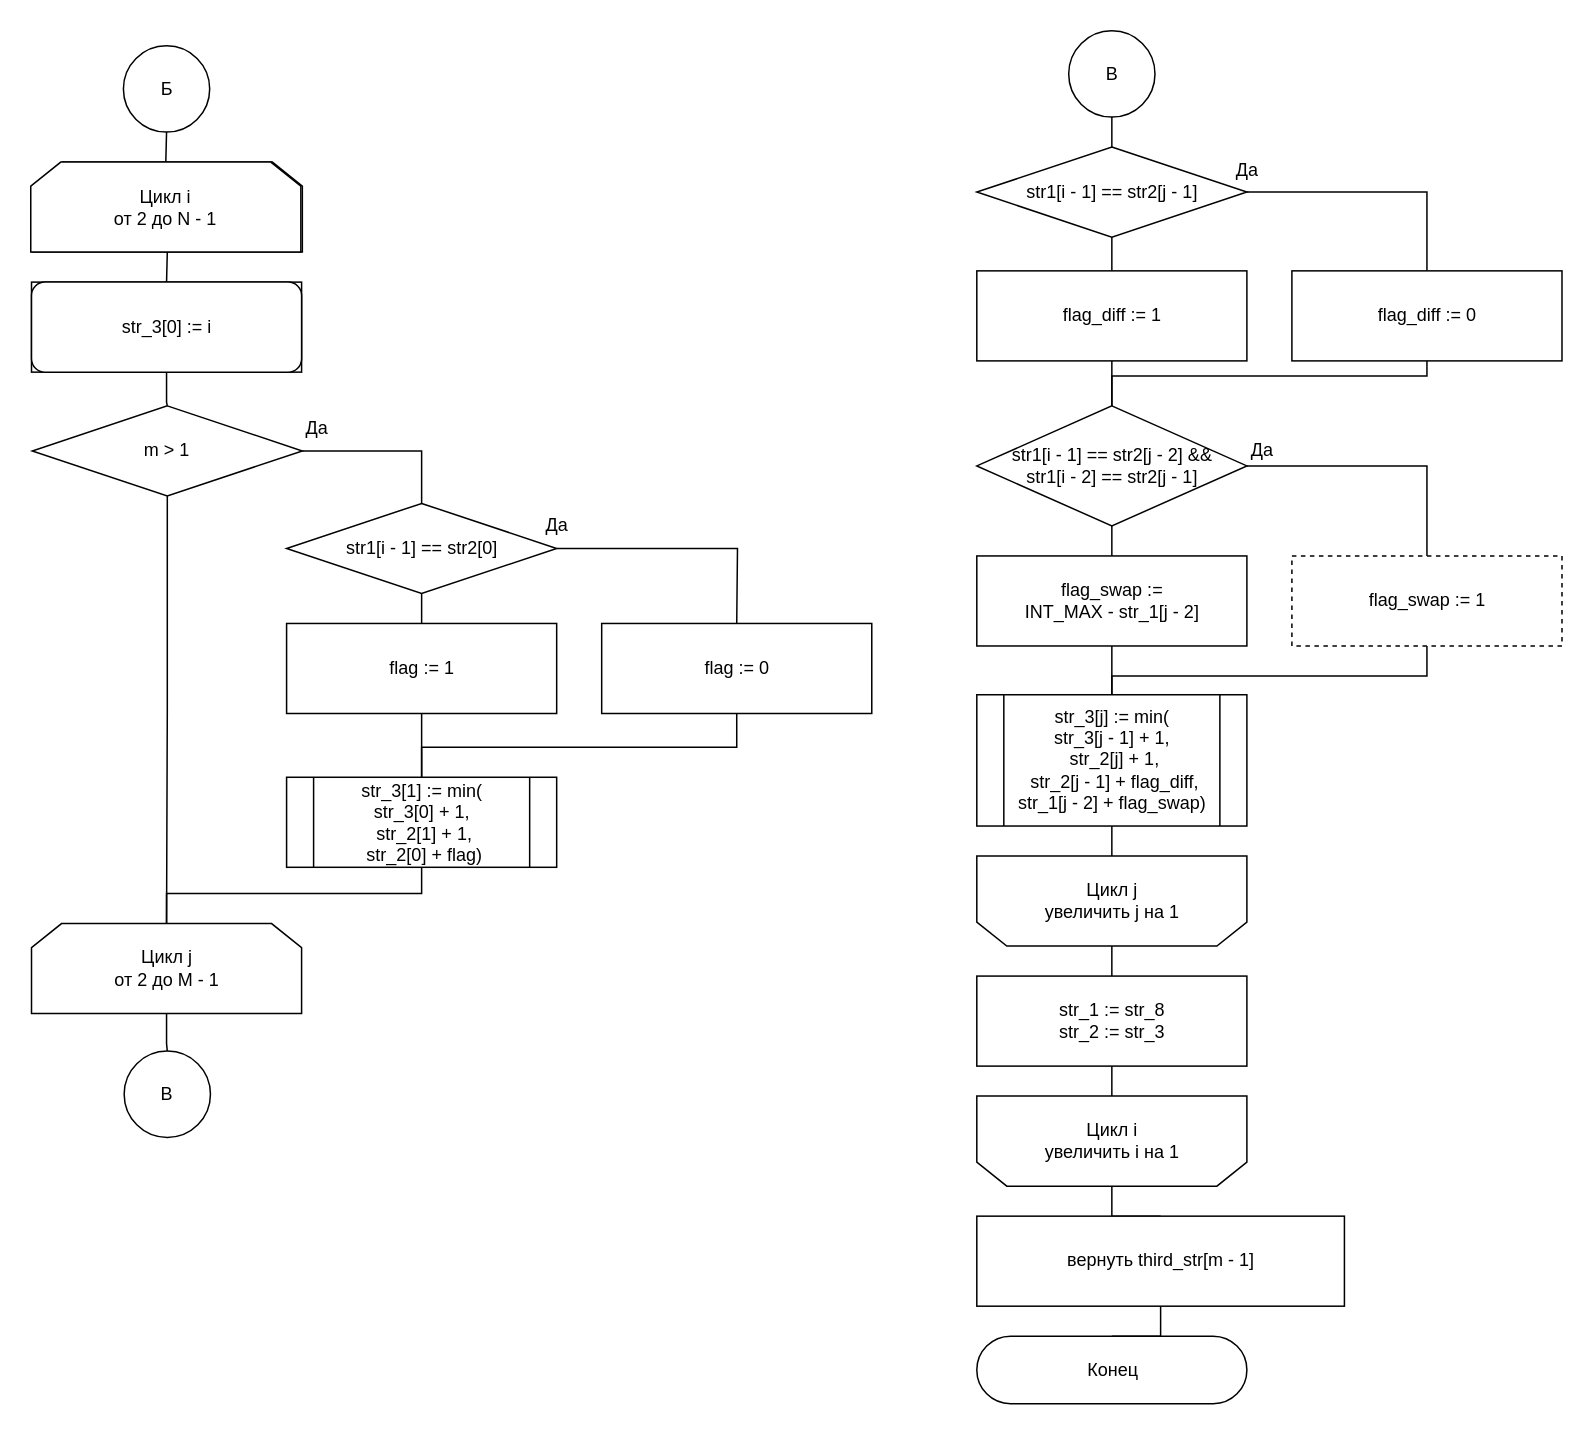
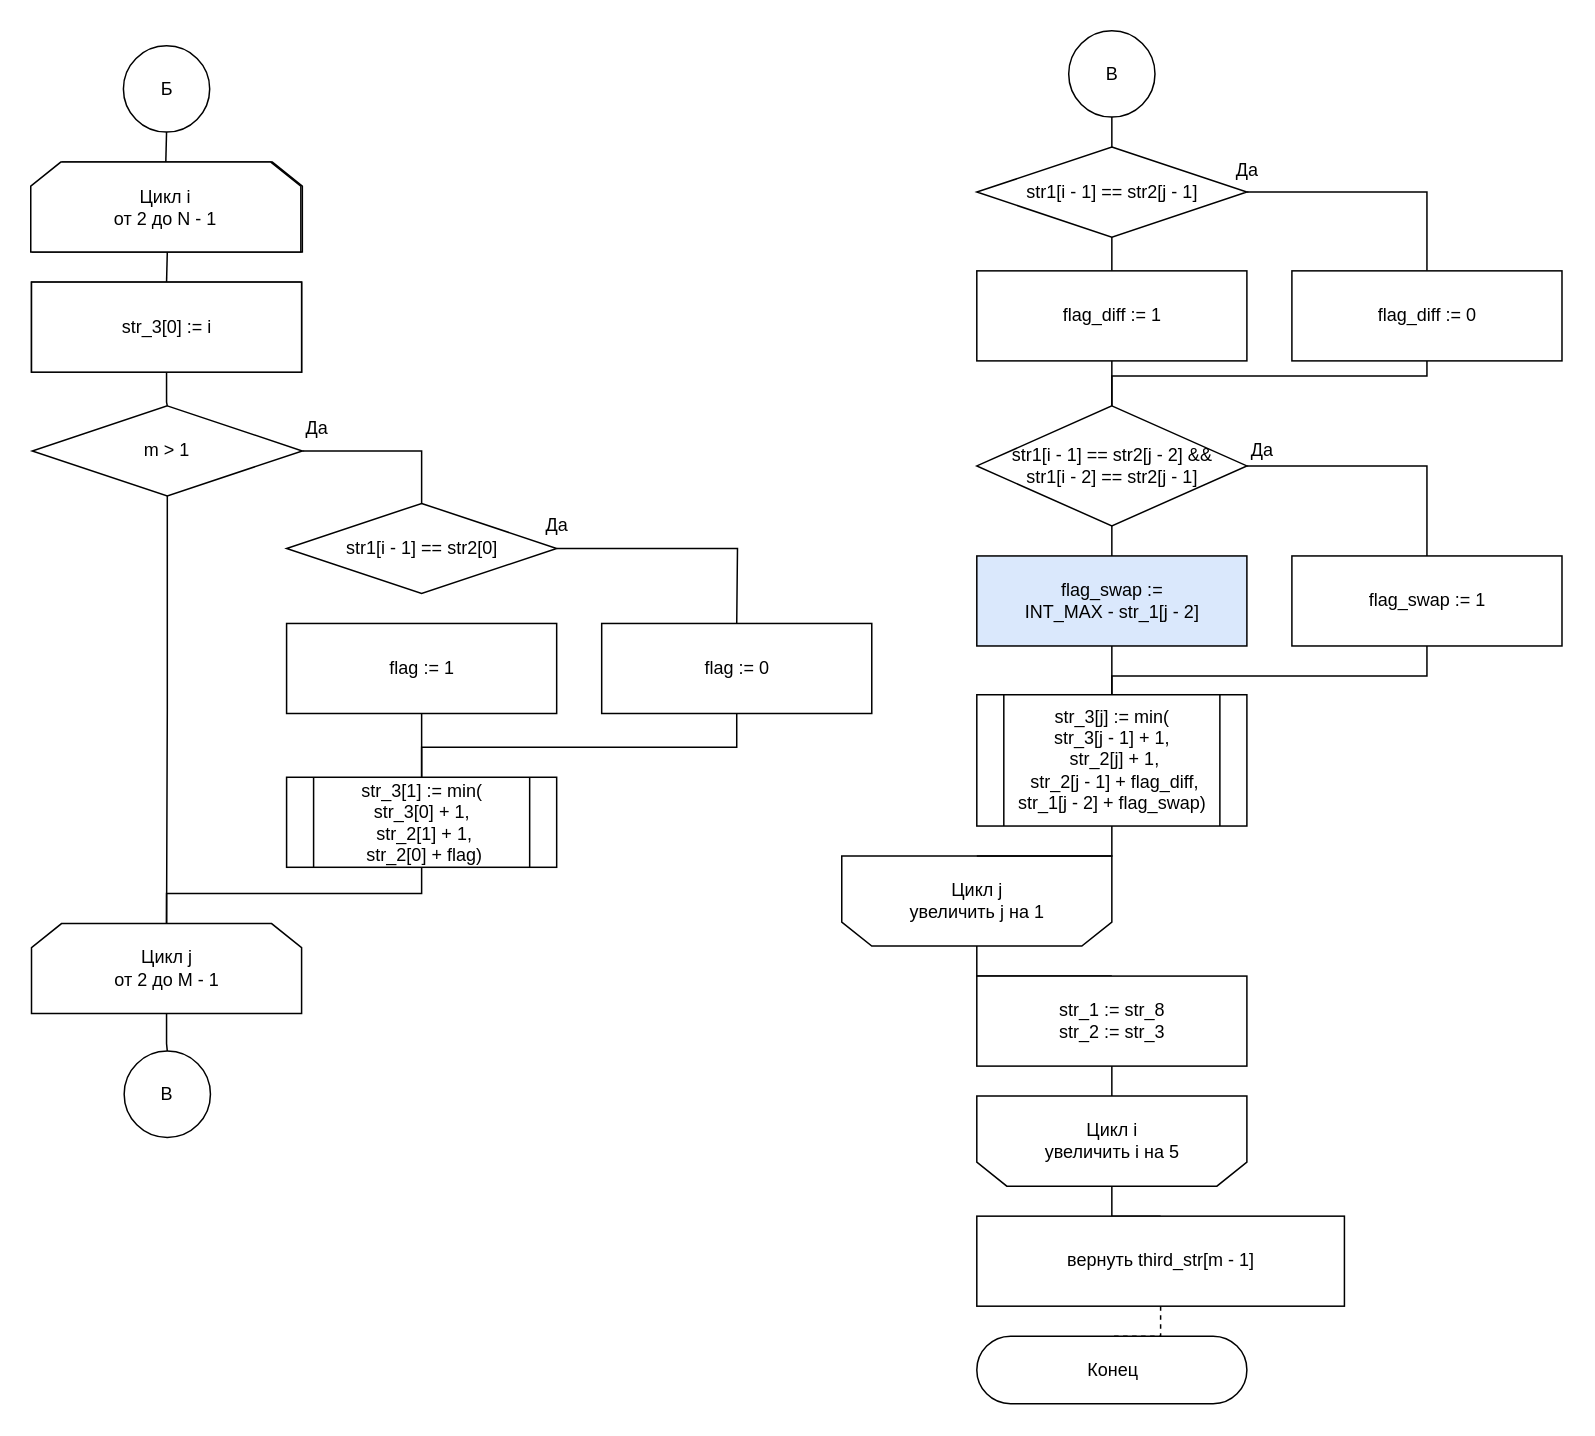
- <mxCell id="28" value="str_3[0] := i" style="whiteSpace=wrap;html=1;shadow=0;rounded=1;" vertex="1" parent="1"><mxGeometry x="20.5" y="187.5" width="180" height="60" as="geometry" /></mxCell>
+ <mxCell id="28" value="str_3[0] := i" style="rounded=0;whiteSpace=wrap;html=1;shadow=0;" vertex="1" parent="1"><mxGeometry x="20.5" y="187.5" width="180" height="60" as="geometry" /></mxCell>
- <mxCell id="53" value="flag_swap := &lt;br&gt;INT_MAX - str_1[j - 2]" style="rounded=0;whiteSpace=wrap;html=1;shadow=0;" vertex="1" parent="1"><mxGeometry x="650.5" y="370" width="180" height="60" as="geometry" /></mxCell>
+ <mxCell id="53" value="flag_swap := &lt;br&gt;INT_MAX - str_1[j - 2]" style="rounded=0;whiteSpace=wrap;html=1;shadow=0;fillColor=#dae8fc;" vertex="1" parent="1"><mxGeometry x="650.5" y="370" width="180" height="60" as="geometry" /></mxCell>
- <mxCell id="55" value="flag_swap := 1" style="rounded=0;whiteSpace=wrap;html=1;shadow=0;dashed=1;" vertex="1" parent="1"><mxGeometry x="860.5" y="370" width="180" height="60" as="geometry" /></mxCell>
+ <mxCell id="55" value="flag_swap := 1" style="rounded=0;whiteSpace=wrap;html=1;shadow=0;" vertex="1" parent="1"><mxGeometry x="860.5" y="370" width="180" height="60" as="geometry" /></mxCell>
- <mxCell id="35" style="edgeStyle=orthogonalEdgeStyle;rounded=0;orthogonalLoop=1;jettySize=auto;html=1;exitX=0.5;exitY=1;exitDx=0;exitDy=0;entryX=0.5;entryY=0;entryDx=0;entryDy=0;endArrow=none;endFill=0;" edge="1" parent="1" source="36" target="40"><mxGeometry relative="1" as="geometry" /></mxCell>
- <mxCell id="8" value="&lt;div&gt;Цикл j&lt;br&gt;&lt;/div&gt;&lt;div&gt;увеличить j на 1&lt;br&gt;&lt;/div&gt;" style="shape=loopLimit;whiteSpace=wrap;html=1;direction=west;shadow=0;" vertex="1" parent="1"><mxGeometry x="650.5" y="570" width="180" height="60" as="geometry" /></mxCell>
+ <mxCell id="8" value="&lt;div&gt;Цикл j&lt;br&gt;&lt;/div&gt;&lt;div&gt;увеличить j на 1&lt;br&gt;&lt;/div&gt;" style="shape=loopLimit;whiteSpace=wrap;html=1;direction=west;shadow=0;" vertex="1" parent="1"><mxGeometry x="560.5" y="570" width="180" height="60" as="geometry" /></mxCell>
- <mxCell id="4" value="&lt;div&gt;Цикл i&lt;/div&gt;&lt;div&gt;увеличить i на 1&lt;br&gt;&lt;/div&gt;" style="shape=loopLimit;whiteSpace=wrap;html=1;direction=west;shadow=0;" vertex="1" parent="1"><mxGeometry x="650.5" y="730" width="180" height="60" as="geometry" /></mxCell>
+ <mxCell id="4" value="&lt;div&gt;Цикл i&lt;/div&gt;&lt;div&gt;увеличить i на 5&lt;br&gt;&lt;/div&gt;" style="shape=loopLimit;whiteSpace=wrap;html=1;direction=west;shadow=0;" vertex="1" parent="1"><mxGeometry x="650.5" y="730" width="180" height="60" as="geometry" /></mxCell>
- <mxCell id="24" value="" style="edgeStyle=orthogonalEdgeStyle;rounded=0;orthogonalLoop=1;jettySize=auto;html=1;endArrow=none;endFill=0;" edge="1" parent="1" source="25" target="2"><mxGeometry relative="1" as="geometry" /></mxCell>
+ <mxCell id="24" value="" style="edgeStyle=orthogonalEdgeStyle;rounded=0;orthogonalLoop=1;jettySize=auto;html=1;endArrow=none;endFill=0;dashed=1;" edge="1" parent="1" source="25" target="2"><mxGeometry relative="1" as="geometry" /></mxCell>
